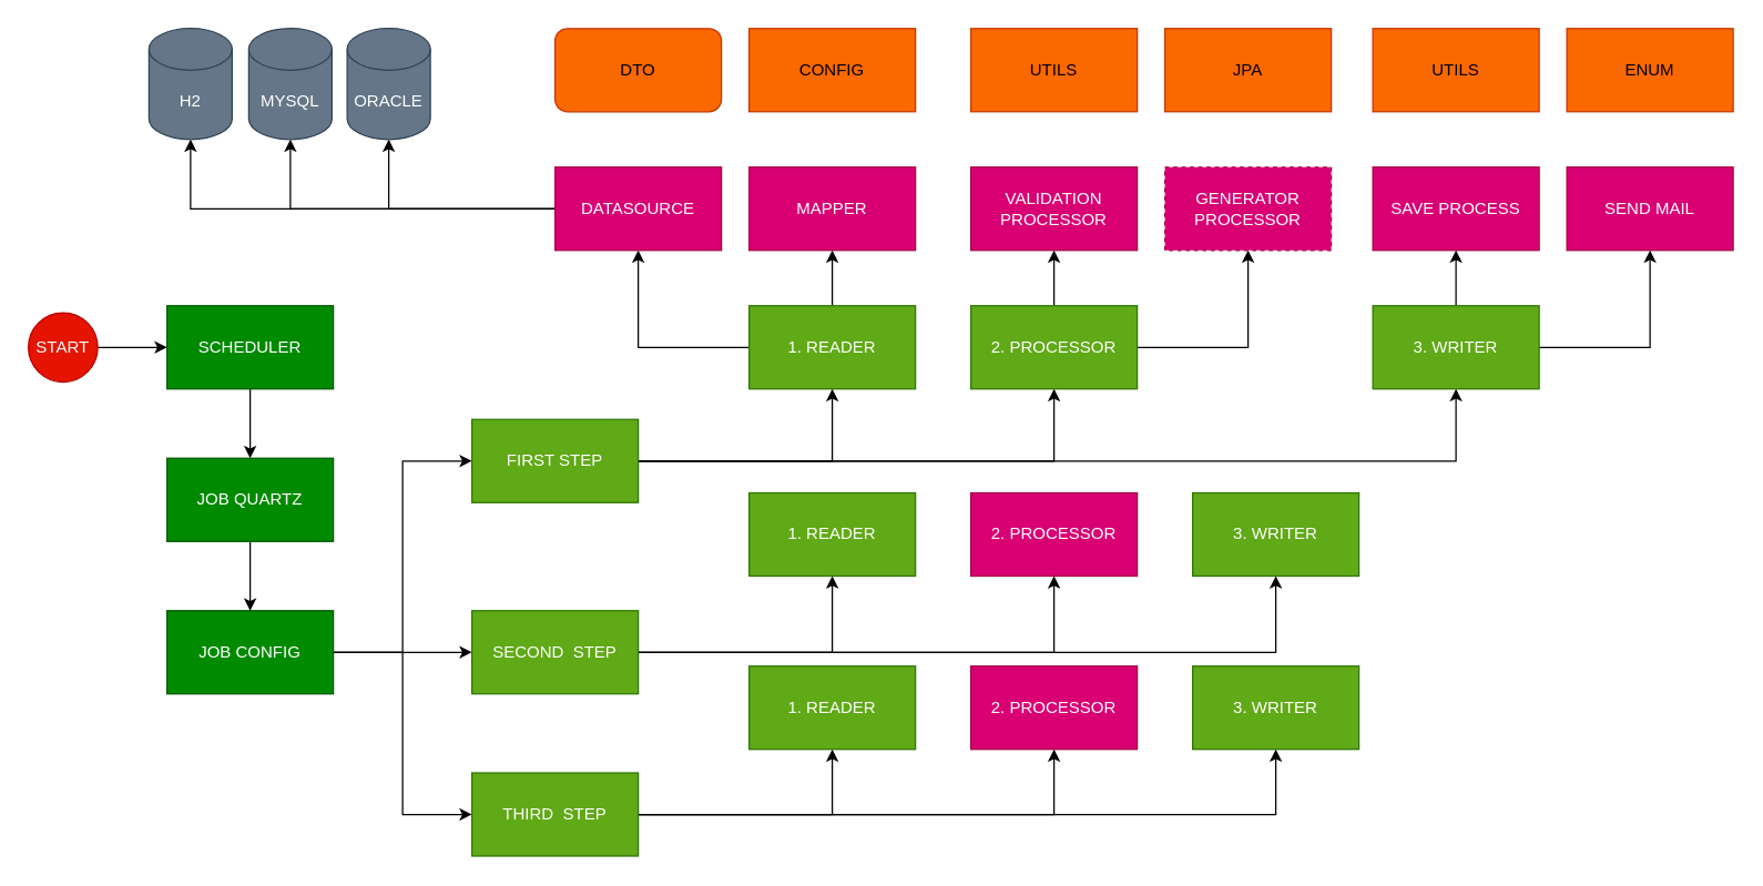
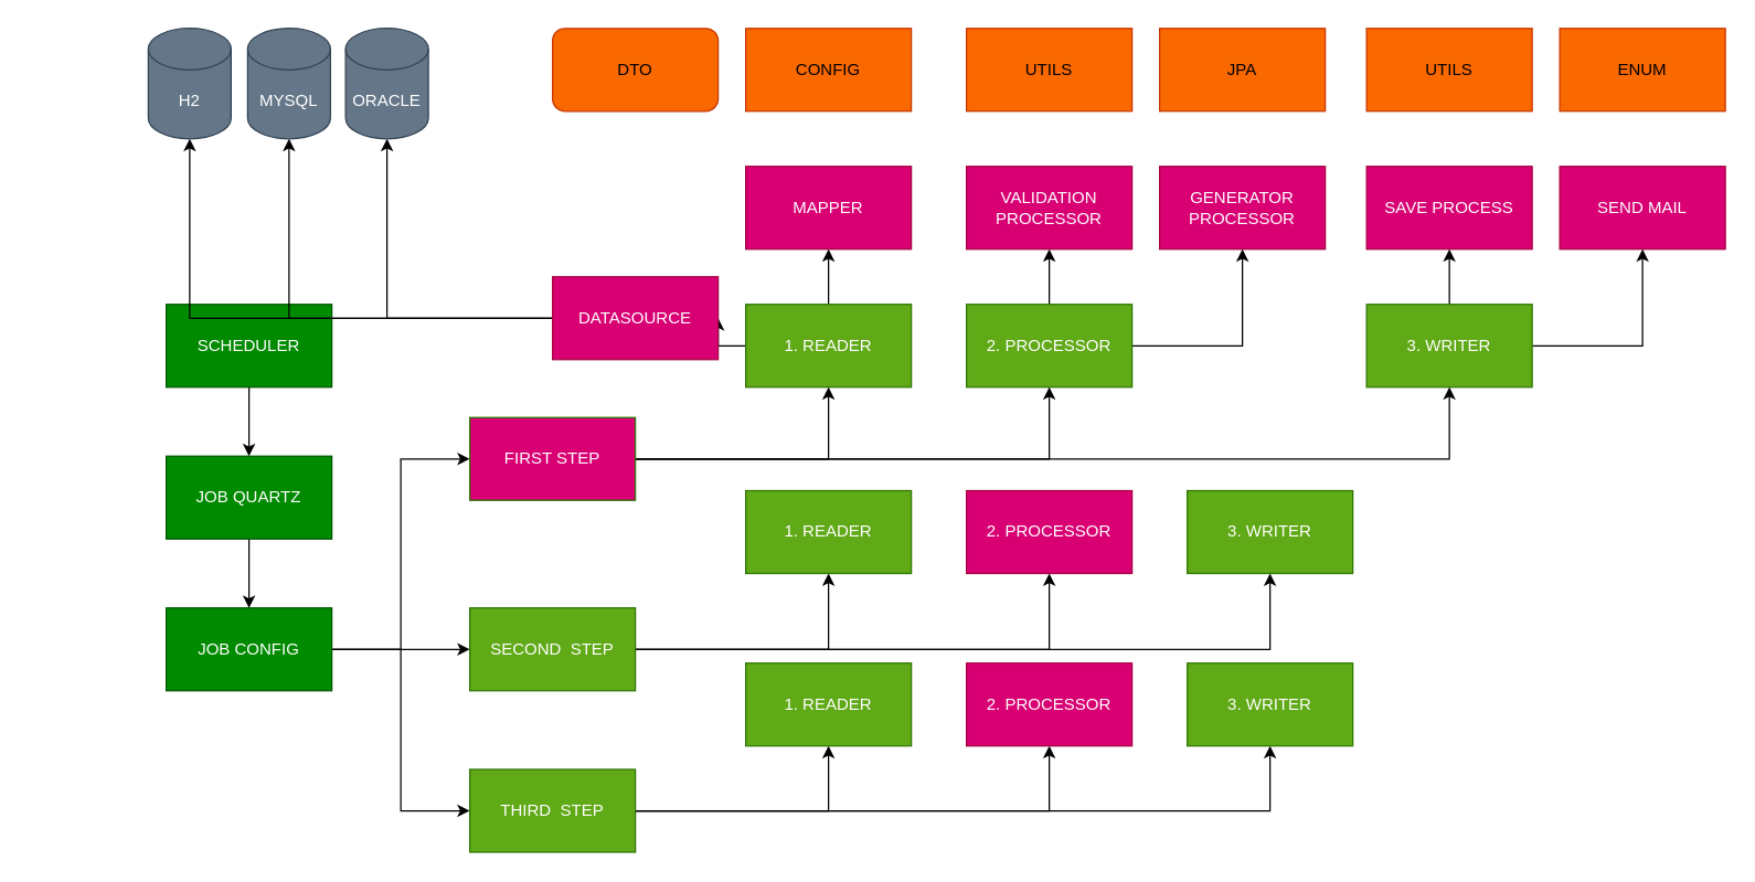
- <mxCell id="42" value="DATASOURCE" style="rounded=0;whiteSpace=wrap;html=1;fillColor=#d80073;fontColor=#ffffff;strokeColor=#A50040;" parent="1" vertex="1"><mxGeometry x="400" y="120" width="120" height="60" as="geometry" /></mxCell>
+ <mxCell id="42" value="DATASOURCE" style="rounded=0;whiteSpace=wrap;html=1;fillColor=#d80073;fontColor=#ffffff;strokeColor=#A50040;" parent="1" vertex="1"><mxGeometry x="400" y="200" width="120" height="60" as="geometry" /></mxCell>
- <mxCell id="56" value="&lt;div&gt;GENERATOR&lt;/div&gt;&lt;div&gt;PROCESSOR&lt;br&gt;&lt;/div&gt;" style="rounded=0;whiteSpace=wrap;html=1;fillColor=#d80073;fontColor=#ffffff;strokeColor=#A50040;dashed=1;" vertex="1" parent="1"><mxGeometry x="840" y="120" width="120" height="60" as="geometry" /></mxCell>
+ <mxCell id="56" value="&lt;div&gt;GENERATOR&lt;/div&gt;&lt;div&gt;PROCESSOR&lt;br&gt;&lt;/div&gt;" style="rounded=0;whiteSpace=wrap;html=1;fillColor=#d80073;fontColor=#ffffff;strokeColor=#A50040;" vertex="1" parent="1"><mxGeometry x="840" y="120" width="120" height="60" as="geometry" /></mxCell>
- <mxCell id="20" value="START" style="ellipse;whiteSpace=wrap;html=1;rounded=0;fillColor=#e51400;fontColor=#ffffff;strokeColor=#B20000;" parent="1" vertex="1"><mxGeometry x="20" y="225" width="50" height="50" as="geometry" /></mxCell>
- <mxCell id="19" style="edgeStyle=orthogonalEdgeStyle;rounded=0;orthogonalLoop=1;jettySize=auto;html=1;" parent="1" source="20" target="10" edge="1"><mxGeometry relative="1" as="geometry" /></mxCell>
- <mxCell id="24" value="FIRST STEP" style="rounded=0;whiteSpace=wrap;html=1;fillColor=#60a917;fontColor=#ffffff;strokeColor=#2D7600;" parent="1" vertex="1"><mxGeometry x="340" y="302" width="120" height="60" as="geometry" /></mxCell>
+ <mxCell id="24" value="FIRST STEP" style="rounded=0;whiteSpace=wrap;html=1;fillColor=#d80073;fontColor=#ffffff;strokeColor=#2D7600;" parent="1" vertex="1"><mxGeometry x="340" y="302" width="120" height="60" as="geometry" /></mxCell>
